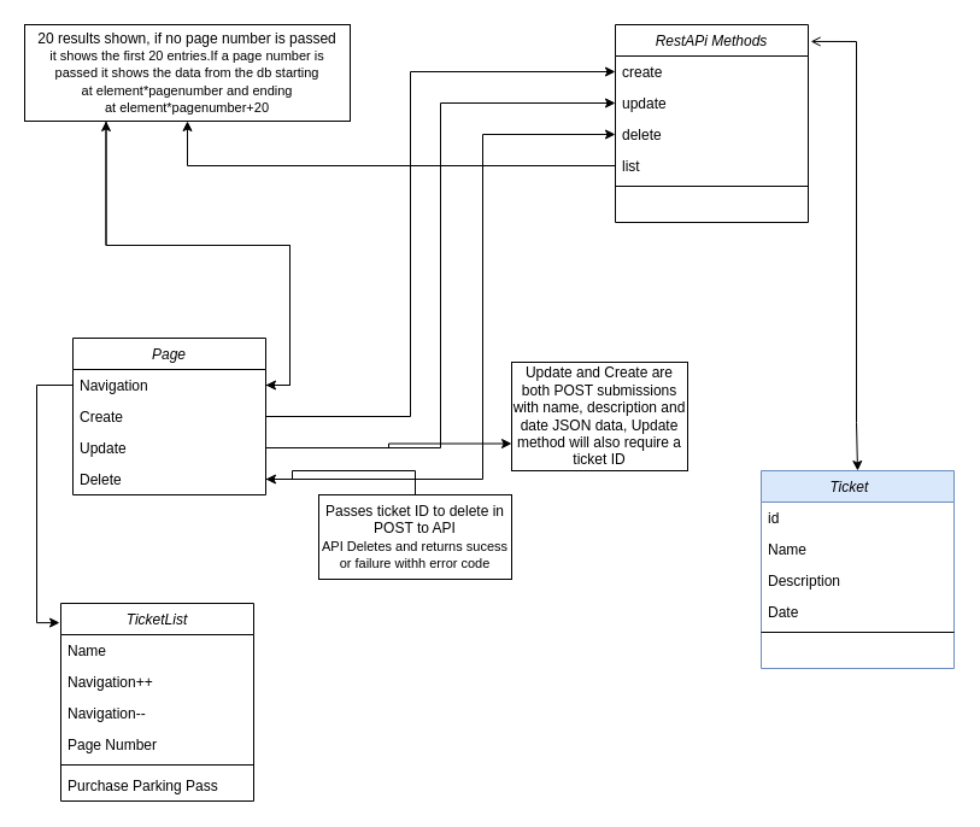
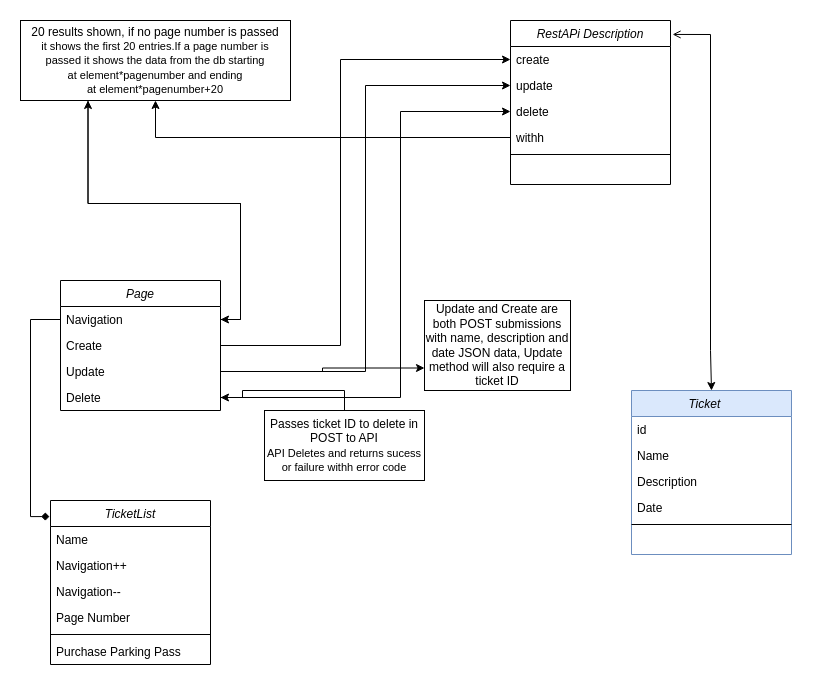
- <mxCell id="13" value="RestAPi Methods" style="swimlane;fontStyle=2;align=center;verticalAlign=top;childLayout=stackLayout;horizontal=1;startSize=26;horizontalStack=0;resizeParent=1;resizeLast=0;collapsible=1;marginBottom=0;rounded=0;shadow=0;strokeWidth=1;" vertex="1" parent="1"><mxGeometry x="510" y="20" width="160" height="164" as="geometry"><mxRectangle x="230" y="140" width="160" height="26" as="alternateBounds" /></mxGeometry></mxCell>
+ <mxCell id="13" value="RestAPi Description" style="swimlane;fontStyle=2;align=center;verticalAlign=top;childLayout=stackLayout;horizontal=1;startSize=26;horizontalStack=0;resizeParent=1;resizeLast=0;collapsible=1;marginBottom=0;rounded=0;shadow=0;strokeWidth=1;" vertex="1" parent="1"><mxGeometry x="510" y="20" width="160" height="164" as="geometry"><mxRectangle x="230" y="140" width="160" height="26" as="alternateBounds" /></mxGeometry></mxCell>
- <mxCell id="17" value="list" style="text;align=left;verticalAlign=top;spacingLeft=4;spacingRight=4;overflow=hidden;rotatable=0;points=[[0,0.5],[1,0.5]];portConstraint=eastwest;rounded=0;shadow=0;html=0;" vertex="1" parent="13"><mxGeometry y="104" width="160" height="26" as="geometry" /></mxCell>
+ <mxCell id="17" value="withh" style="text;align=left;verticalAlign=top;spacingLeft=4;spacingRight=4;overflow=hidden;rotatable=0;points=[[0,0.5],[1,0.5]];portConstraint=eastwest;rounded=0;shadow=0;html=0;" vertex="1" parent="13"><mxGeometry y="104" width="160" height="26" as="geometry" /></mxCell>
- <mxCell id="26" style="edgeStyle=orthogonalEdgeStyle;rounded=0;orthogonalLoop=1;jettySize=auto;html=1;exitX=0;exitY=0.5;exitDx=0;exitDy=0;entryX=-0.006;entryY=0.098;entryDx=0;entryDy=0;entryPerimeter=0;" edge="1" parent="1" source="9" target="19"><mxGeometry relative="1" as="geometry" /></mxCell>
+ <mxCell id="26" style="edgeStyle=orthogonalEdgeStyle;rounded=0;orthogonalLoop=1;jettySize=auto;html=1;exitX=0;exitY=0.5;exitDx=0;exitDy=0;entryX=-0.006;entryY=0.098;entryDx=0;entryDy=0;entryPerimeter=0;endArrow=diamond;" edge="1" parent="1" source="9" target="19"><mxGeometry relative="1" as="geometry" /></mxCell>
